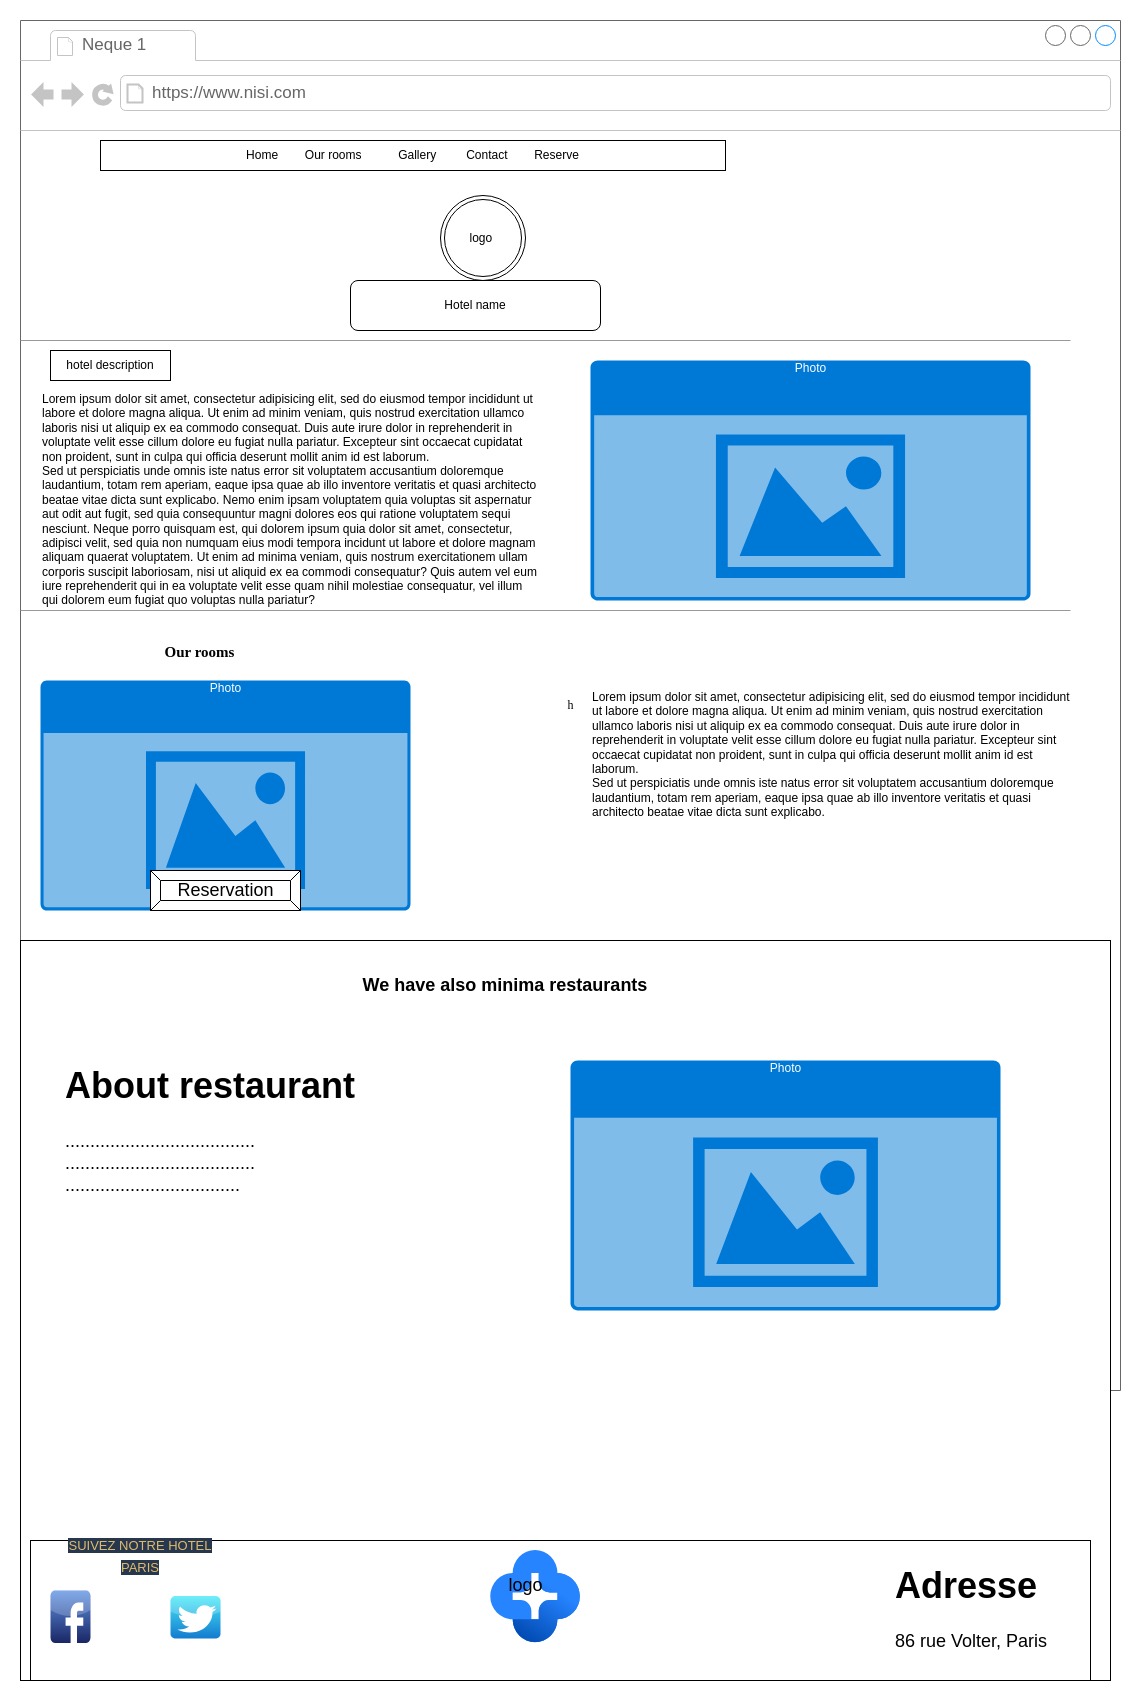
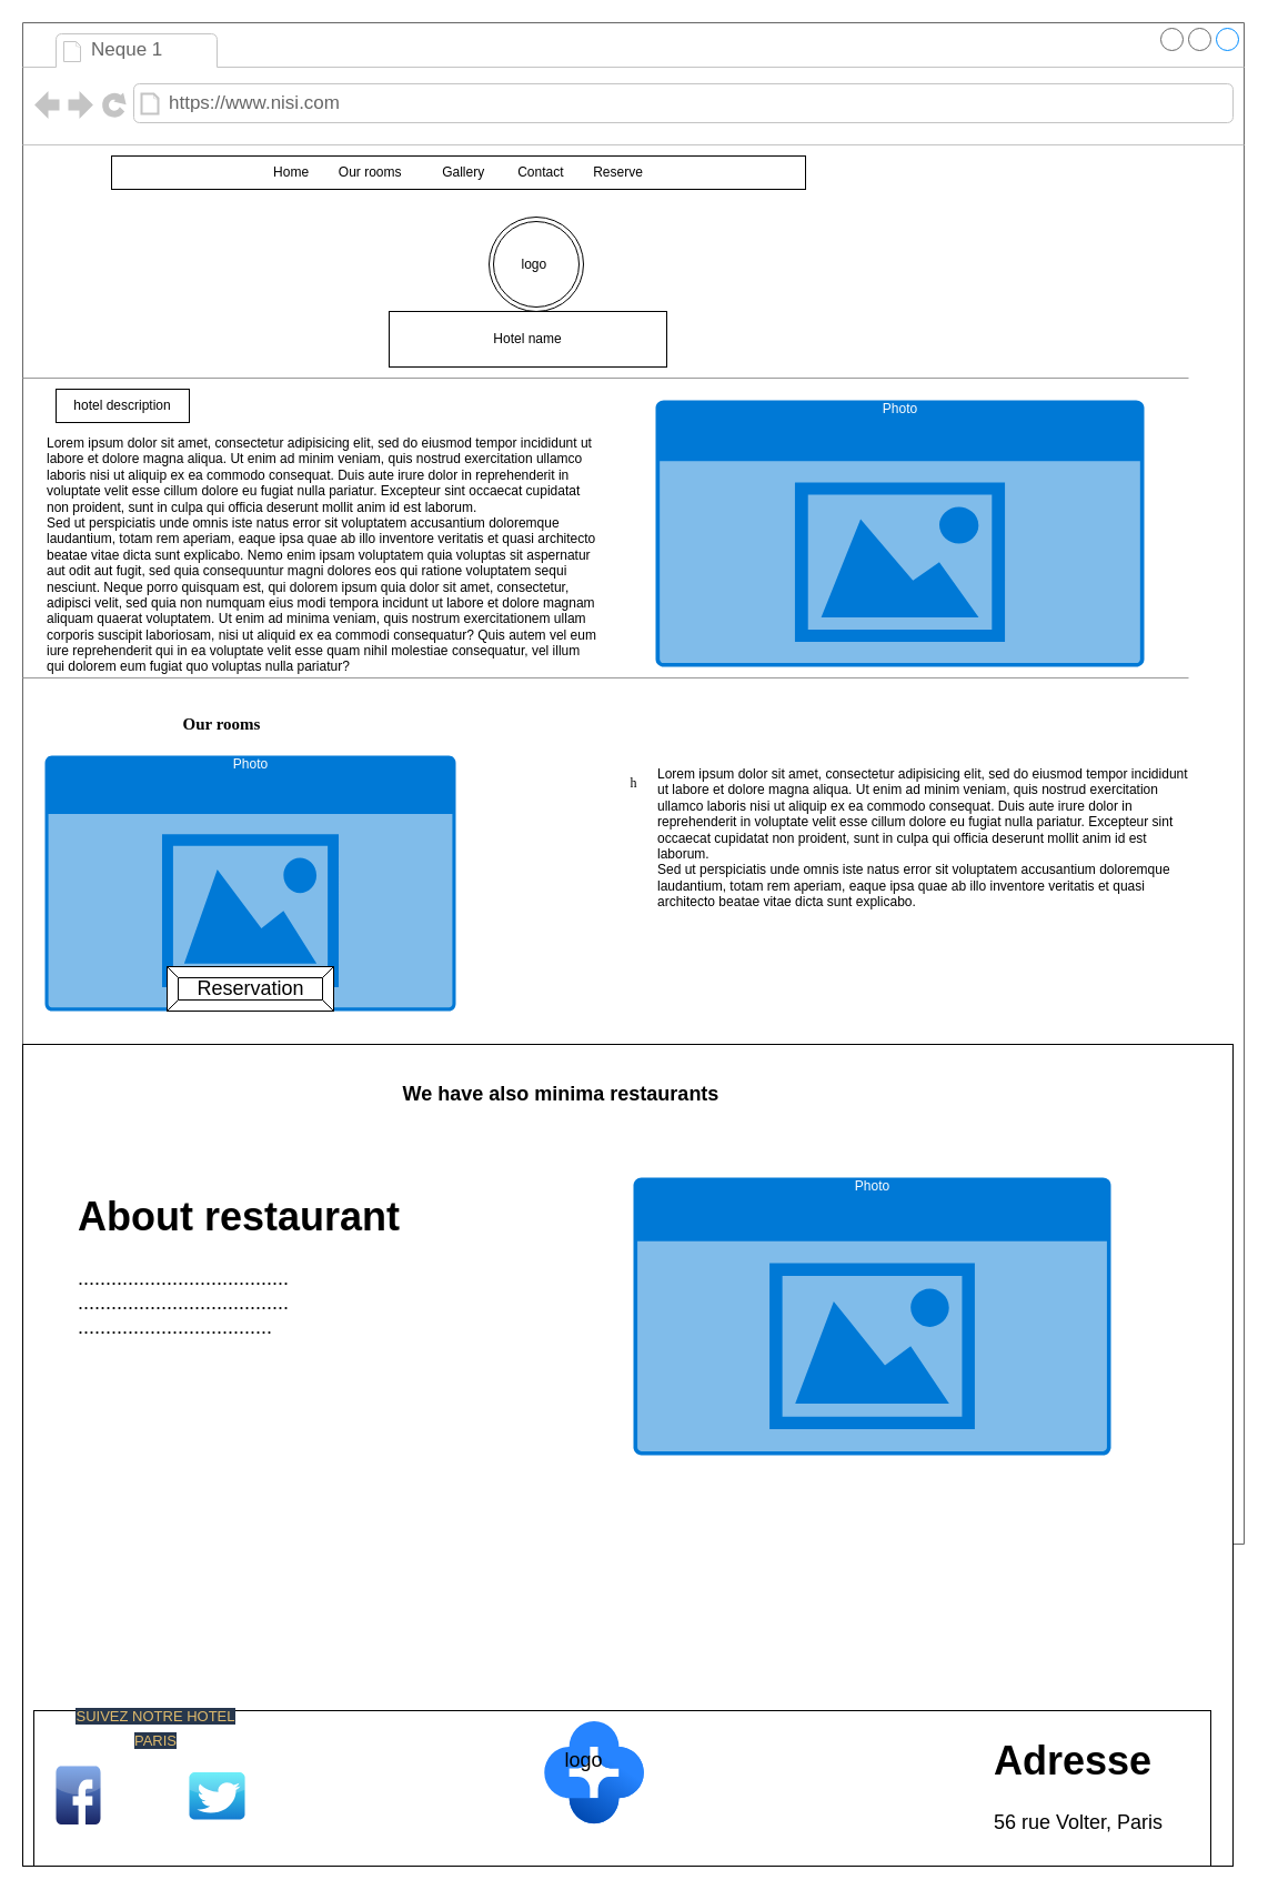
- <mxCell id="11" value="Hotel name" style="whiteSpace=wrap;html=1;rounded=1;" vertex="1" parent="2"><mxGeometry x="330" y="260" width="250" height="50" as="geometry" /></mxCell>
+ <mxCell id="11" value="Hotel name" style="rounded=0;whiteSpace=wrap;html=1;" vertex="1" parent="2"><mxGeometry x="330" y="260" width="250" height="50" as="geometry" /></mxCell>
- <mxCell id="19" value="&lt;h1&gt;About restaurant&lt;/h1&gt;&lt;div&gt;......................................&lt;/div&gt;&lt;div&gt;......................................&lt;/div&gt;&lt;div&gt;...................................&lt;/div&gt;&lt;div&gt;&lt;br&gt;&lt;/div&gt;" style="text;html=1;strokeColor=none;fillColor=none;spacing=5;spacingTop=-20;whiteSpace=wrap;overflow=hidden;rounded=0;fontSize=18;" vertex="1" parent="1"><mxGeometry x="60" y="1050" width="300" height="250" as="geometry" /></mxCell>
+ <mxCell id="19" value="&lt;h1&gt;About restaurant&lt;/h1&gt;&lt;div&gt;......................................&lt;/div&gt;&lt;div&gt;......................................&lt;/div&gt;&lt;div&gt;...................................&lt;/div&gt;&lt;div&gt;&lt;br&gt;&lt;/div&gt;" style="text;html=1;strokeColor=none;fillColor=none;spacing=5;spacingTop=-20;whiteSpace=wrap;overflow=hidden;rounded=0;fontSize=18;" vertex="1" parent="1"><mxGeometry x="65" y="1060" width="300" height="250" as="geometry" /></mxCell>
- <mxCell id="28" value="&lt;h1&gt;Adresse&lt;/h1&gt;&lt;div&gt;86 rue Volter, Paris&lt;/div&gt;" style="text;html=1;strokeColor=none;fillColor=none;spacing=5;spacingTop=-20;whiteSpace=wrap;overflow=hidden;rounded=0;fontSize=18;" vertex="1" parent="1"><mxGeometry x="890" y="1550" width="180" height="120" as="geometry" /></mxCell>
+ <mxCell id="28" value="&lt;h1&gt;Adresse&lt;/h1&gt;&lt;div&gt;56 rue Volter, Paris&lt;/div&gt;" style="text;html=1;strokeColor=none;fillColor=none;spacing=5;spacingTop=-20;whiteSpace=wrap;overflow=hidden;rounded=0;fontSize=18;" vertex="1" parent="1"><mxGeometry x="890" y="1550" width="180" height="120" as="geometry" /></mxCell>
